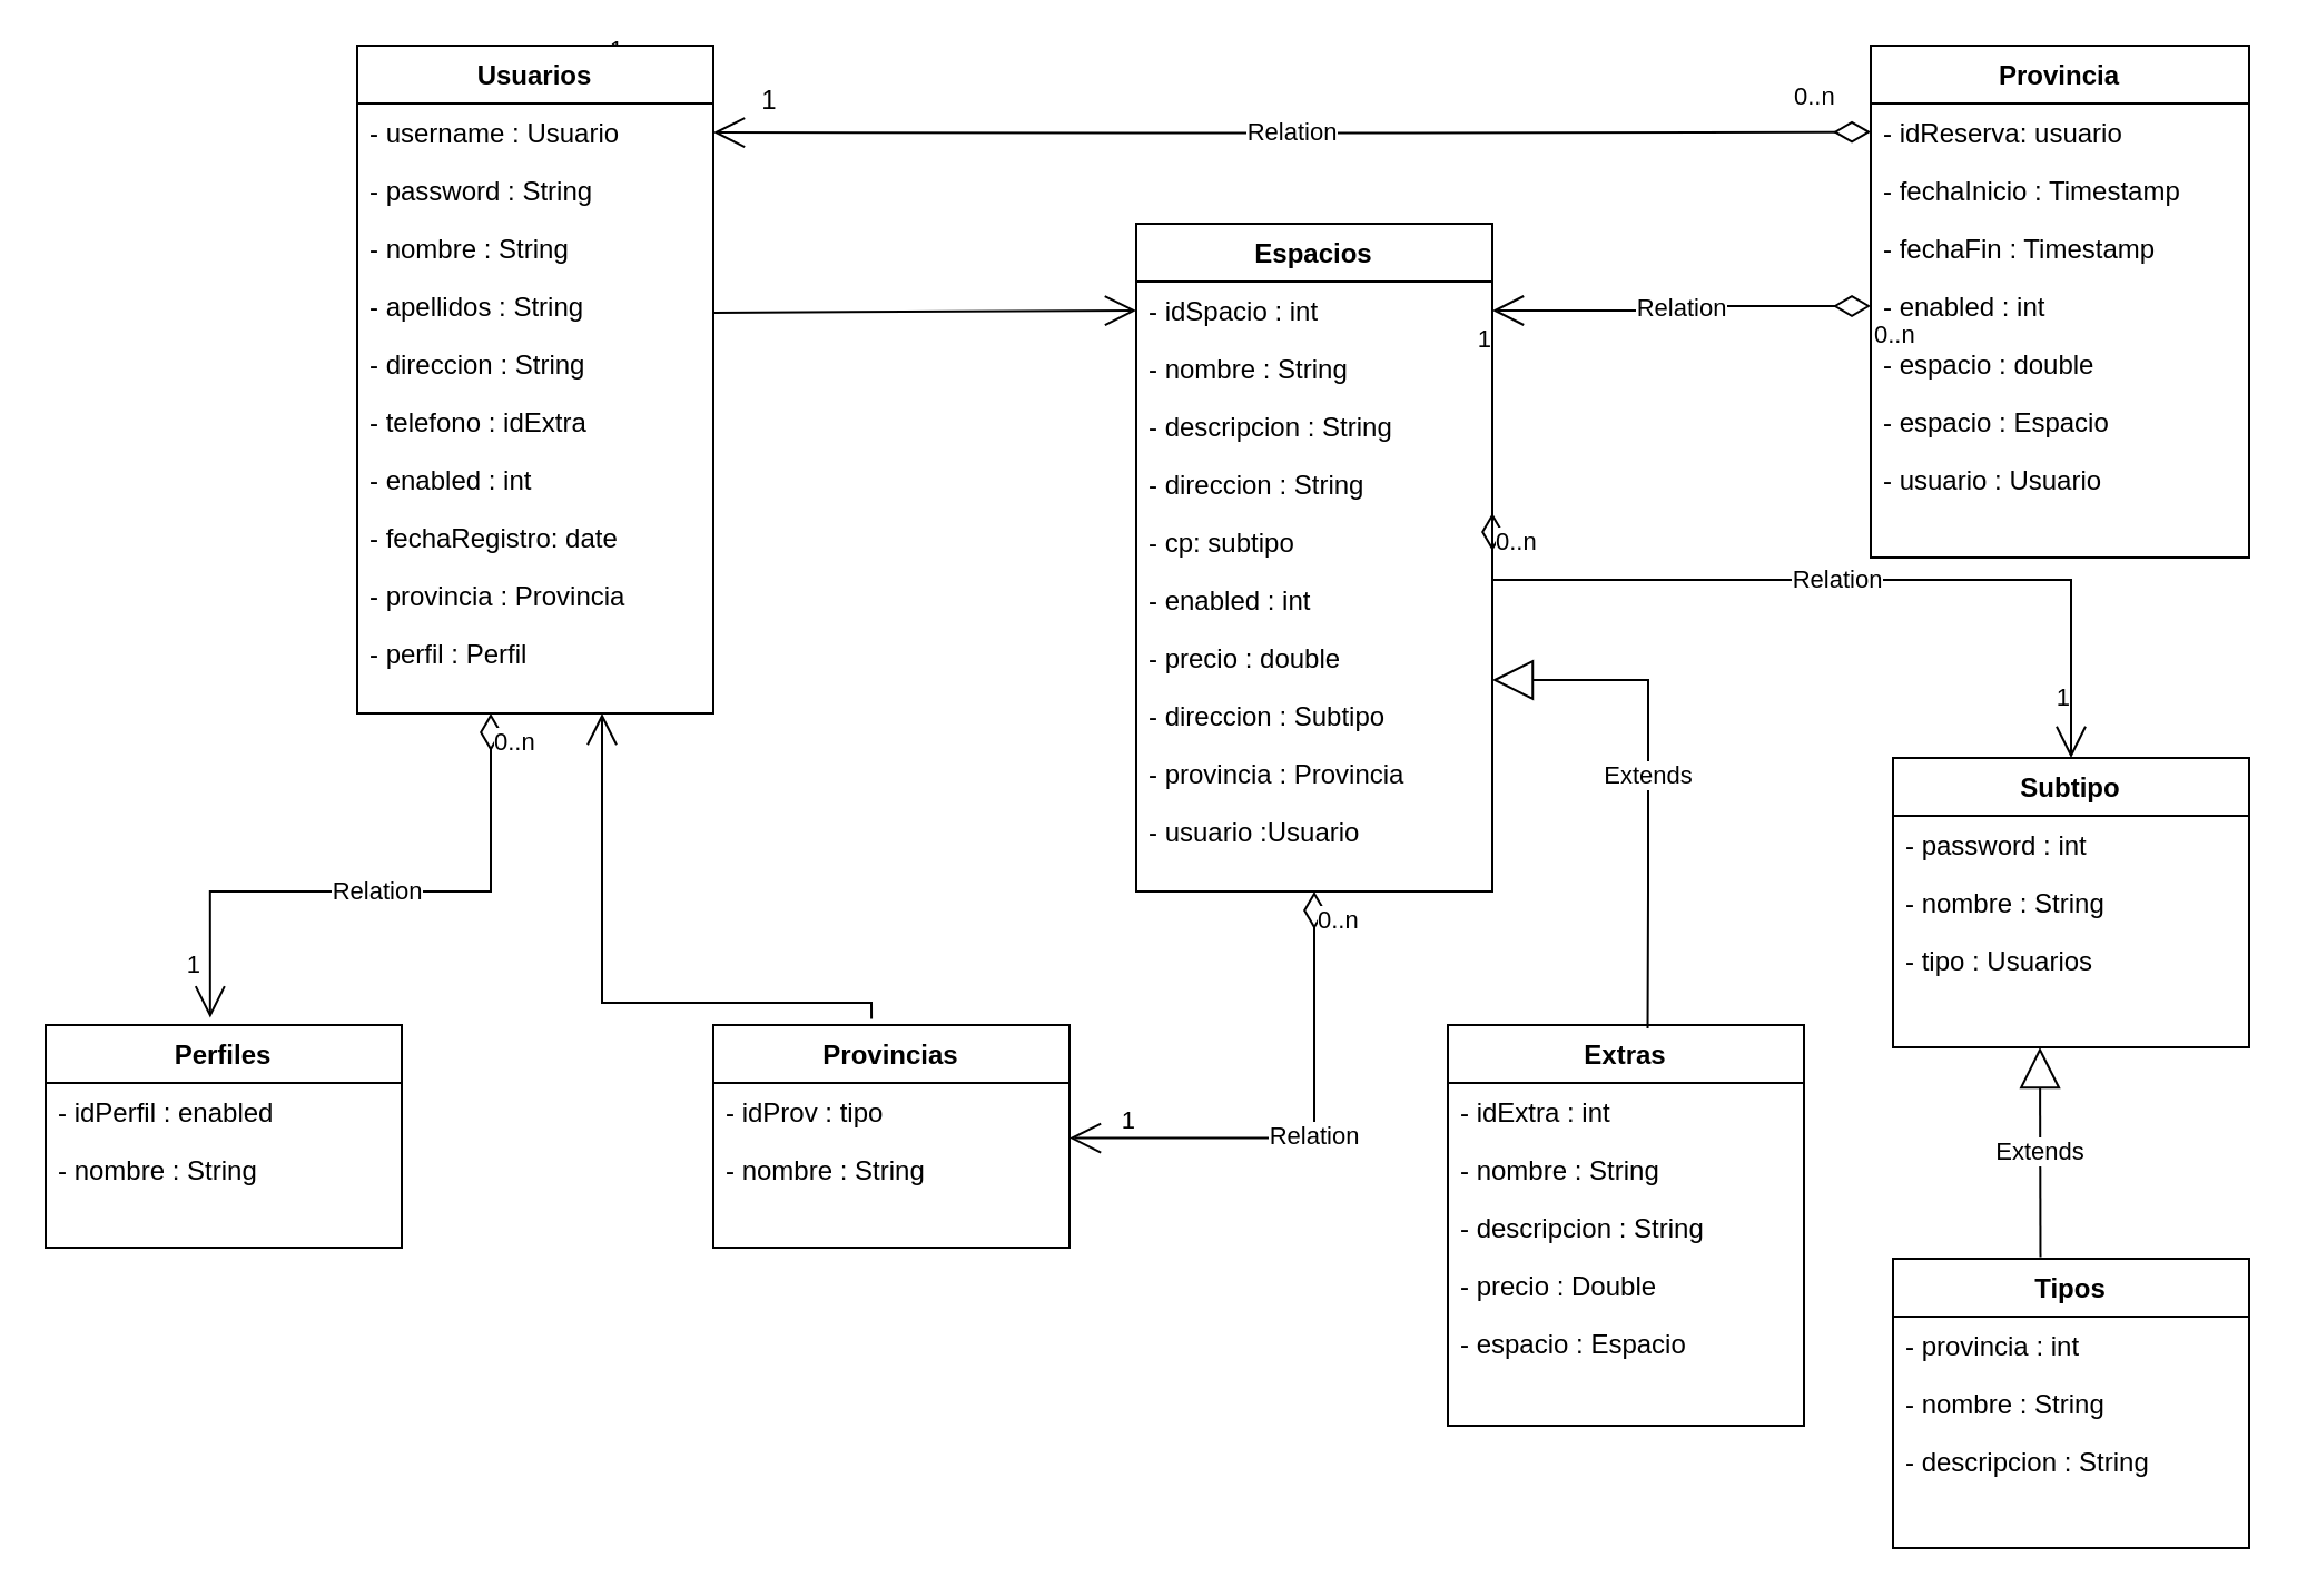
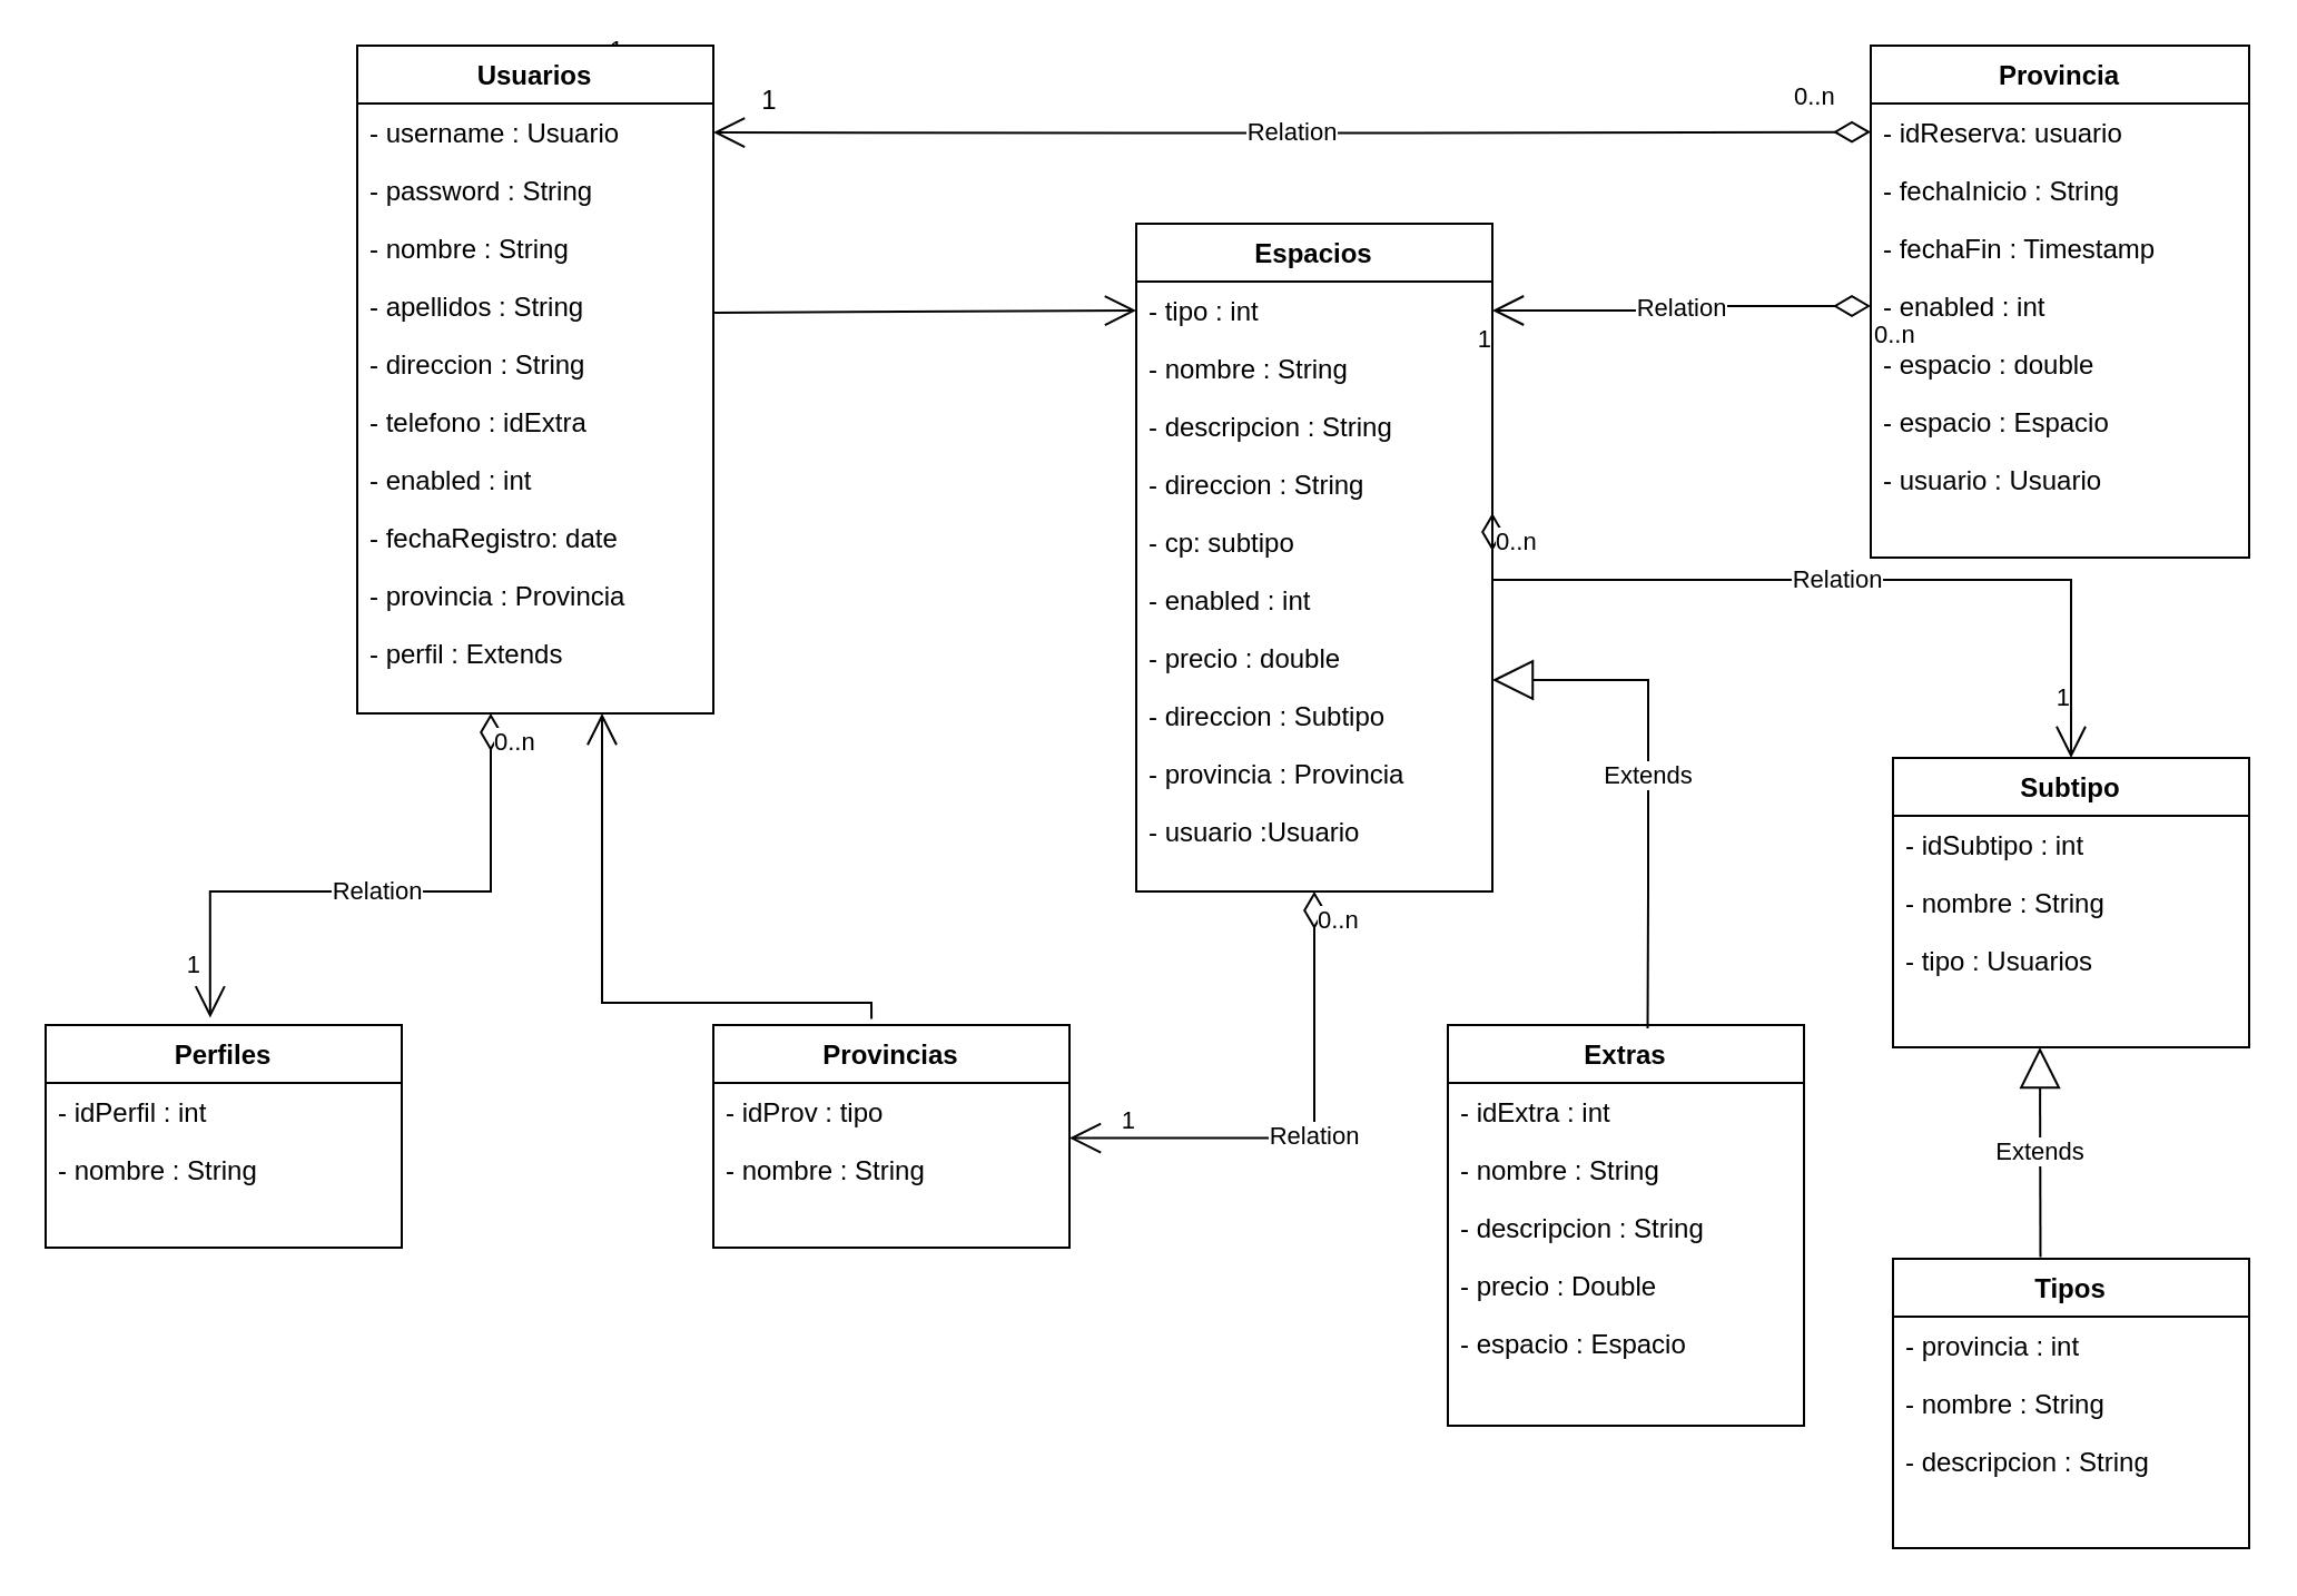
- <mxCell id="7" value="- fechaInicio : Timestamp&#10;" style="text;align=left;verticalAlign=top;spacingLeft=4;spacingRight=4;overflow=hidden;rotatable=0;points=[[0,0.5],[1,0.5]];portConstraint=eastwest;rounded=0;shadow=0;html=0;" parent="2" vertex="1"><mxGeometry y="52" width="170" height="26" as="geometry" /></mxCell>
+ <mxCell id="7" value="- fechaInicio : String&#10;" style="text;align=left;verticalAlign=top;spacingLeft=4;spacingRight=4;overflow=hidden;rotatable=0;points=[[0,0.5],[1,0.5]];portConstraint=eastwest;rounded=0;shadow=0;html=0;" parent="2" vertex="1"><mxGeometry y="52" width="170" height="26" as="geometry" /></mxCell>
- <mxCell id="25" value="- idSpacio : int" style="text;align=left;verticalAlign=top;spacingLeft=4;spacingRight=4;overflow=hidden;rotatable=0;points=[[0,0.5],[1,0.5]];portConstraint=eastwest;" vertex="1" parent="24"><mxGeometry y="26" width="160" height="26" as="geometry" /></mxCell>
+ <mxCell id="25" value="- tipo : int" style="text;align=left;verticalAlign=top;spacingLeft=4;spacingRight=4;overflow=hidden;rotatable=0;points=[[0,0.5],[1,0.5]];portConstraint=eastwest;" vertex="1" parent="24"><mxGeometry y="26" width="160" height="26" as="geometry" /></mxCell>
- <mxCell id="23" value="- perfil : Perfil" style="text;align=left;verticalAlign=top;spacingLeft=4;spacingRight=4;overflow=hidden;rotatable=0;points=[[0,0.5],[1,0.5]];portConstraint=eastwest;rounded=0;shadow=0;html=0;" vertex="1" parent="13"><mxGeometry y="260" width="160" height="26" as="geometry" /></mxCell>
+ <mxCell id="23" value="- perfil : Extends" style="text;align=left;verticalAlign=top;spacingLeft=4;spacingRight=4;overflow=hidden;rotatable=0;points=[[0,0.5],[1,0.5]];portConstraint=eastwest;rounded=0;shadow=0;html=0;" vertex="1" parent="13"><mxGeometry y="260" width="160" height="26" as="geometry" /></mxCell>
- <mxCell id="51" value="- password : int" style="text;align=left;verticalAlign=top;spacingLeft=4;spacingRight=4;overflow=hidden;rotatable=0;points=[[0,0.5],[1,0.5]];portConstraint=eastwest;" vertex="1" parent="50"><mxGeometry y="26" width="160" height="26" as="geometry" /></mxCell>
+ <mxCell id="51" value="- idSubtipo : int" style="text;align=left;verticalAlign=top;spacingLeft=4;spacingRight=4;overflow=hidden;rotatable=0;points=[[0,0.5],[1,0.5]];portConstraint=eastwest;" vertex="1" parent="50"><mxGeometry y="26" width="160" height="26" as="geometry" /></mxCell>
- <mxCell id="42" value="- idPerfil : enabled" style="text;align=left;verticalAlign=top;spacingLeft=4;spacingRight=4;overflow=hidden;rotatable=0;points=[[0,0.5],[1,0.5]];portConstraint=eastwest;" vertex="1" parent="41"><mxGeometry y="26" width="160" height="26" as="geometry" /></mxCell>
+ <mxCell id="42" value="- idPerfil : int" style="text;align=left;verticalAlign=top;spacingLeft=4;spacingRight=4;overflow=hidden;rotatable=0;points=[[0,0.5],[1,0.5]];portConstraint=eastwest;" vertex="1" parent="41"><mxGeometry y="26" width="160" height="26" as="geometry" /></mxCell>
